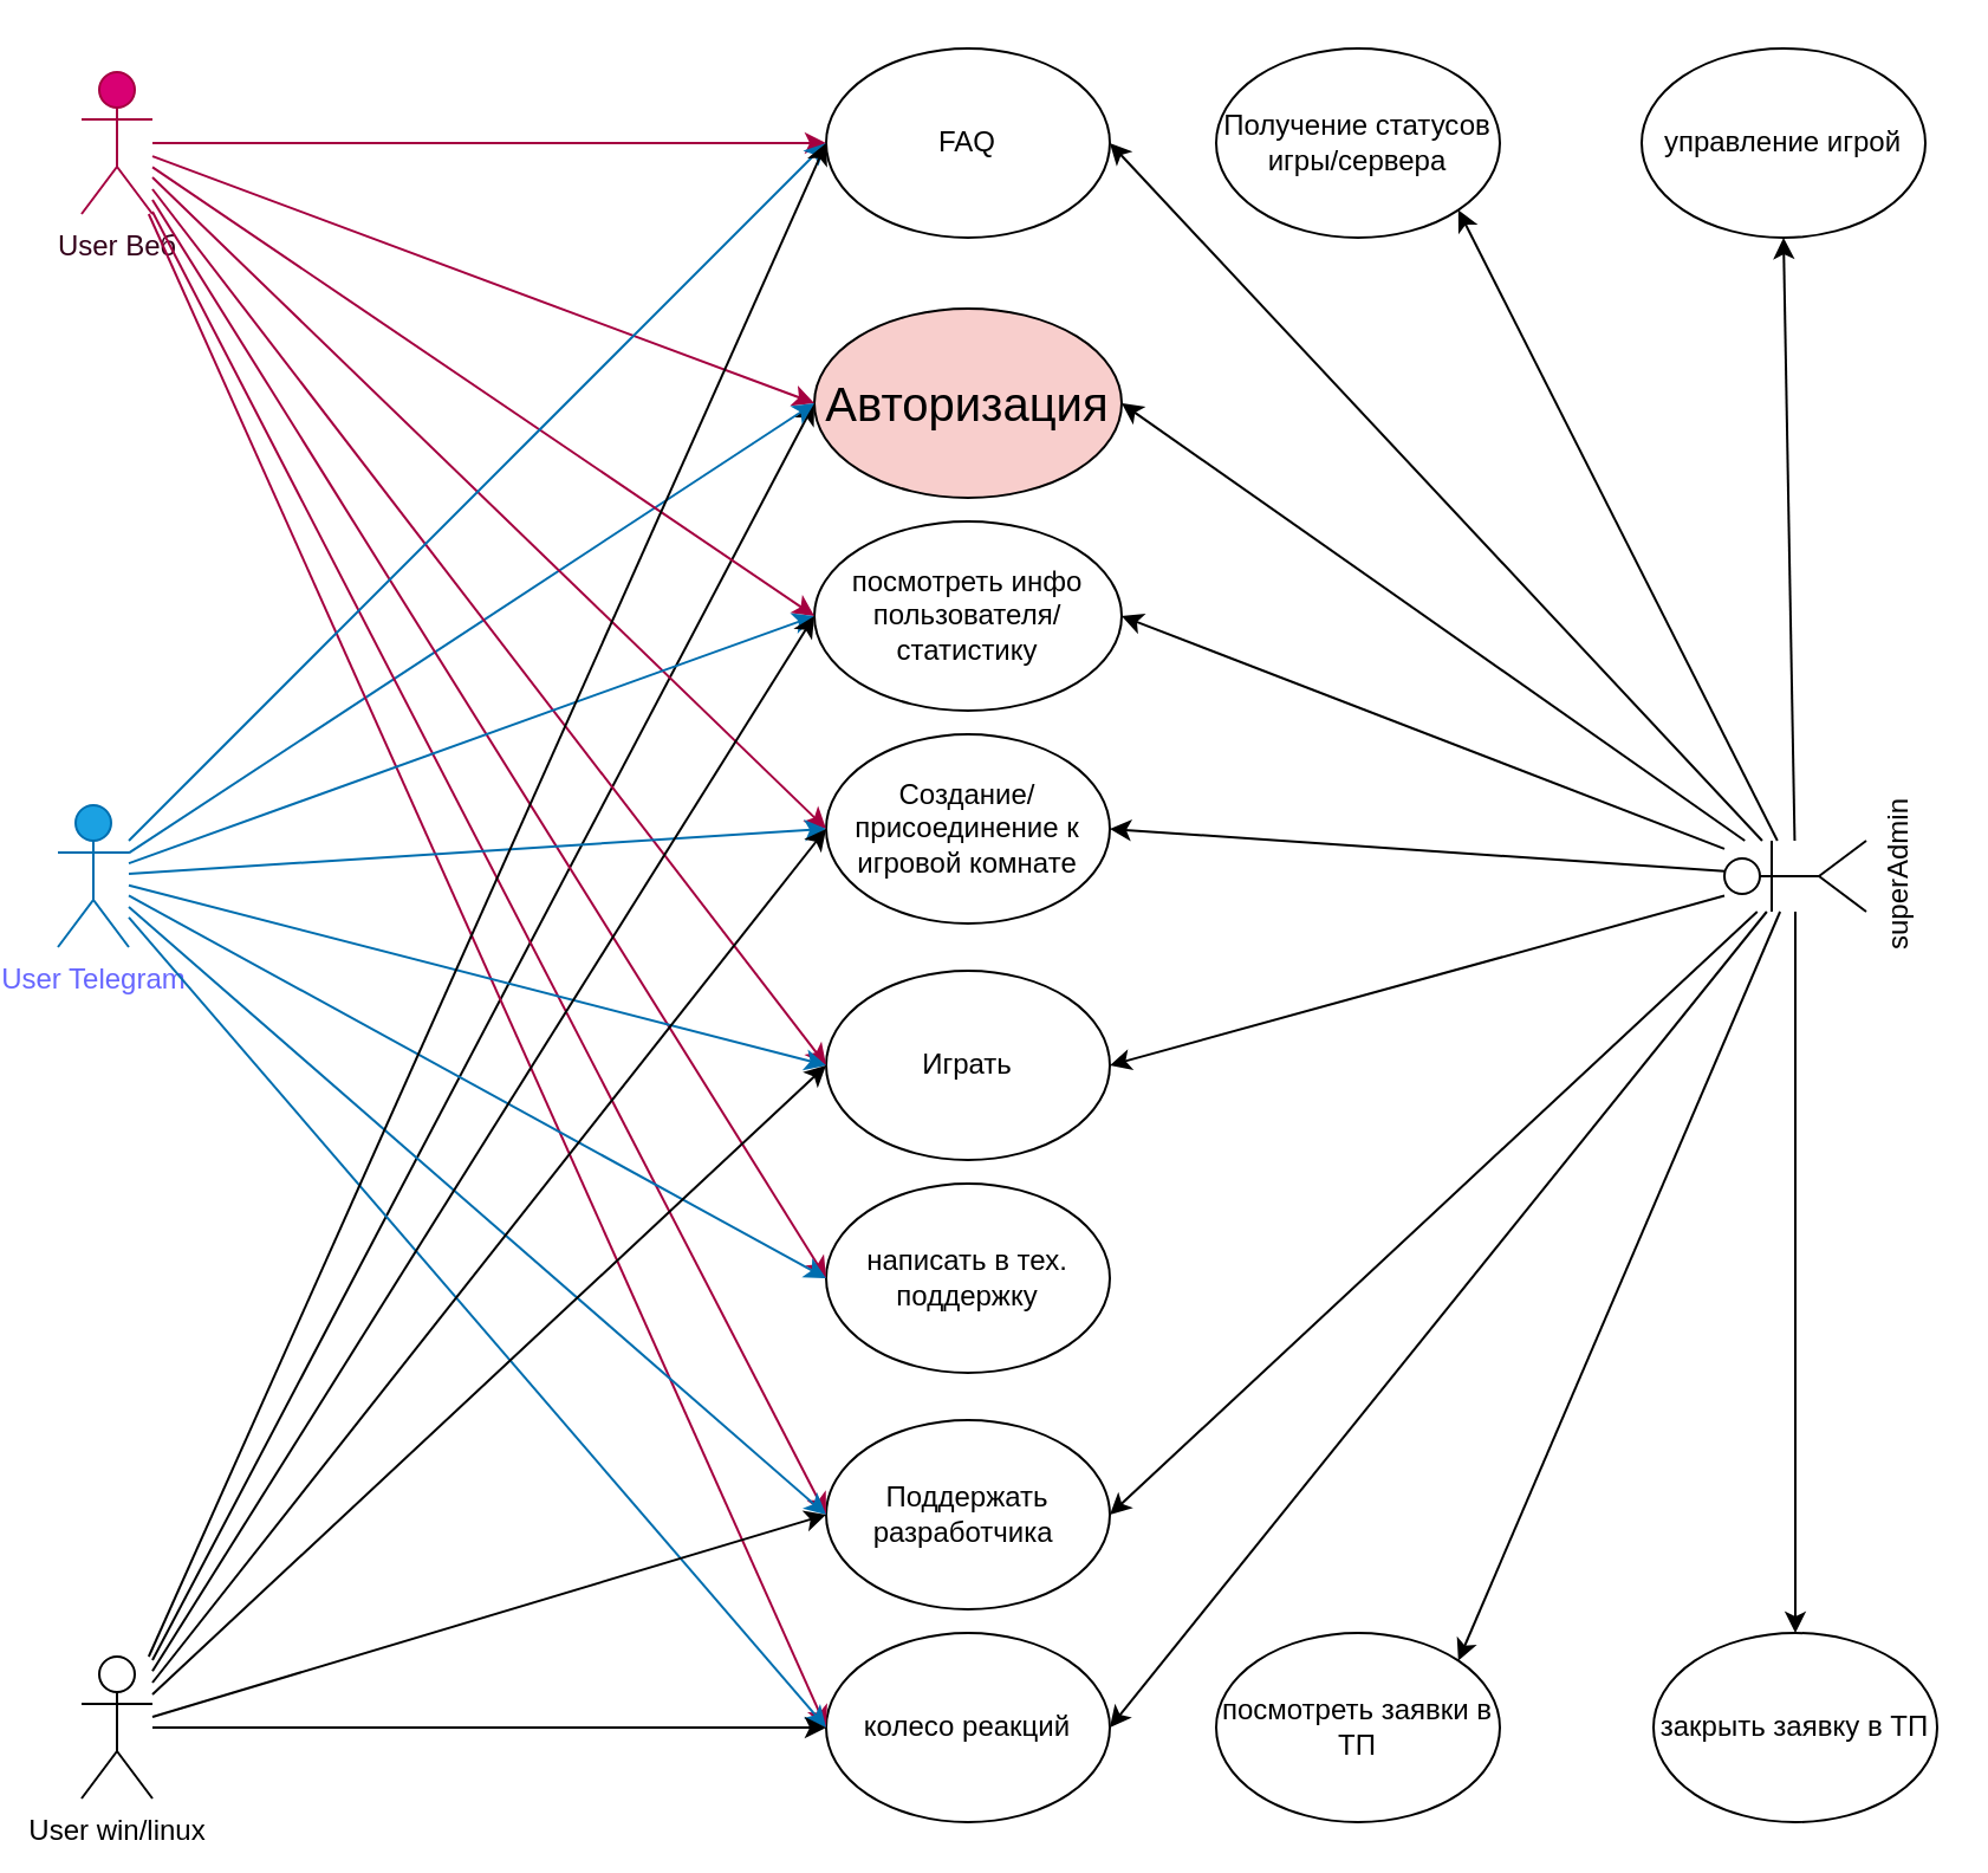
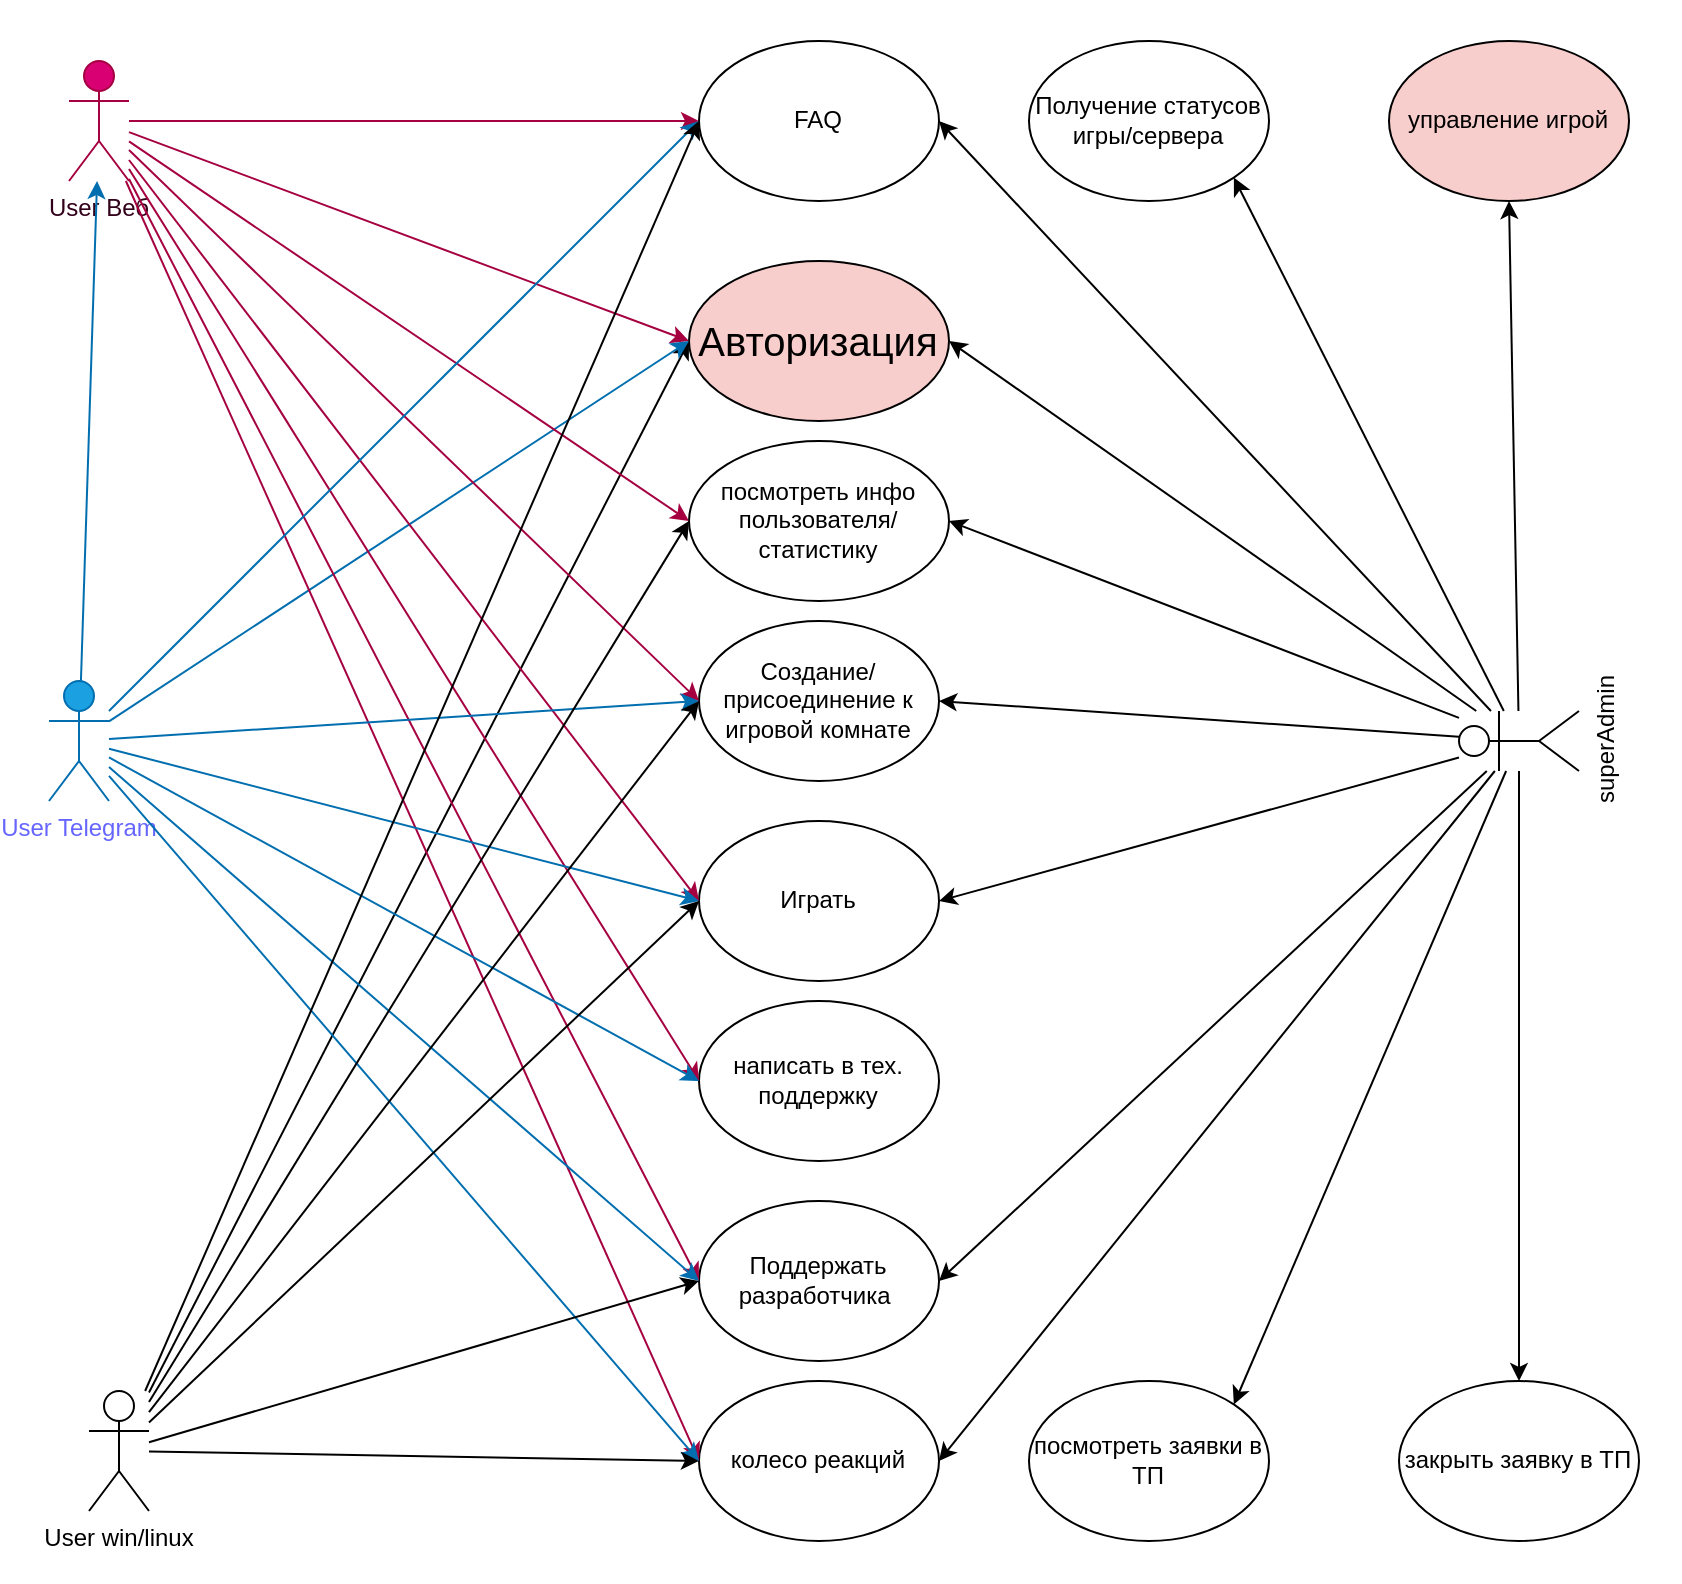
- <mxCell id="22" value="управление игрой" style="ellipse;whiteSpace=wrap;html=1;" vertex="1" parent="1"><mxGeometry x="690" y="20" width="120" height="80" as="geometry" /></mxCell>
+ <mxCell id="22" value="управление игрой" style="ellipse;whiteSpace=wrap;html=1;fillColor=#f8cecc;" vertex="1" parent="1"><mxGeometry x="690" y="20" width="120" height="80" as="geometry" /></mxCell>
- <mxCell id="34" value="" style="endArrow=classic;html=1;rounded=0;entryX=0;entryY=0.5;entryDx=0;entryDy=0;fillColor=#1ba1e2;strokeColor=#006EAF;" edge="1" parent="1" source="3" target="9"><mxGeometry width="50" height="50" relative="1" as="geometry"><mxPoint x="380" y="430" as="sourcePoint" /><mxPoint x="430" y="380" as="targetPoint" /></mxGeometry></mxCell>
+ <mxCell id="34" value="" style="endArrow=classic;html=1;rounded=0;fillColor=#1ba1e2;strokeColor=#006EAF;" edge="1" parent="1" source="3" target="2"><mxGeometry width="50" height="50" relative="1" as="geometry"><mxPoint x="380" y="430" as="sourcePoint" /><mxPoint x="430" y="380" as="targetPoint" /></mxGeometry></mxCell>
- <mxCell id="4" value="User win/linux" style="shape=umlActor;verticalLabelPosition=bottom;verticalAlign=top;html=1;outlineConnect=0;" vertex="1" parent="1"><mxGeometry x="30" y="700" width="30" height="60" as="geometry" /></mxCell>
+ <mxCell id="4" value="User win/linux" style="shape=umlActor;verticalLabelPosition=bottom;verticalAlign=top;html=1;outlineConnect=0;" vertex="1" parent="1"><mxGeometry x="40" y="695" width="30" height="60" as="geometry" /></mxCell>
